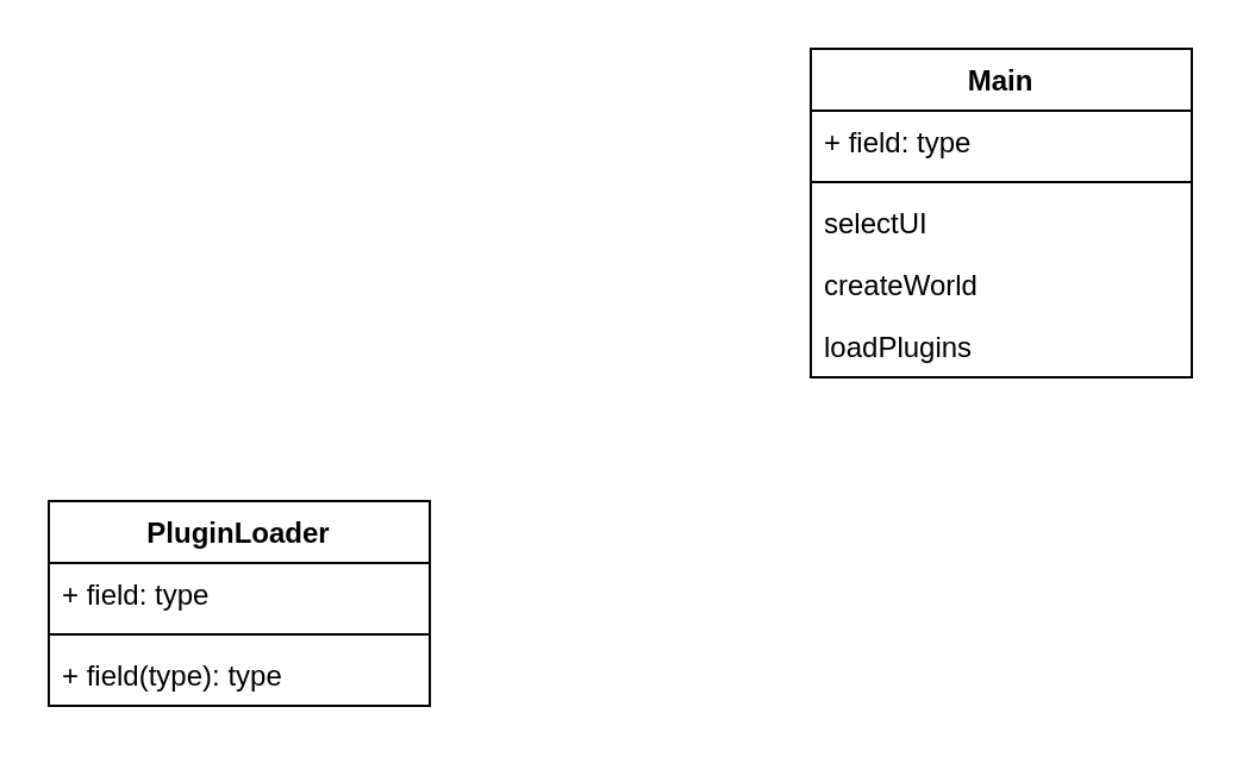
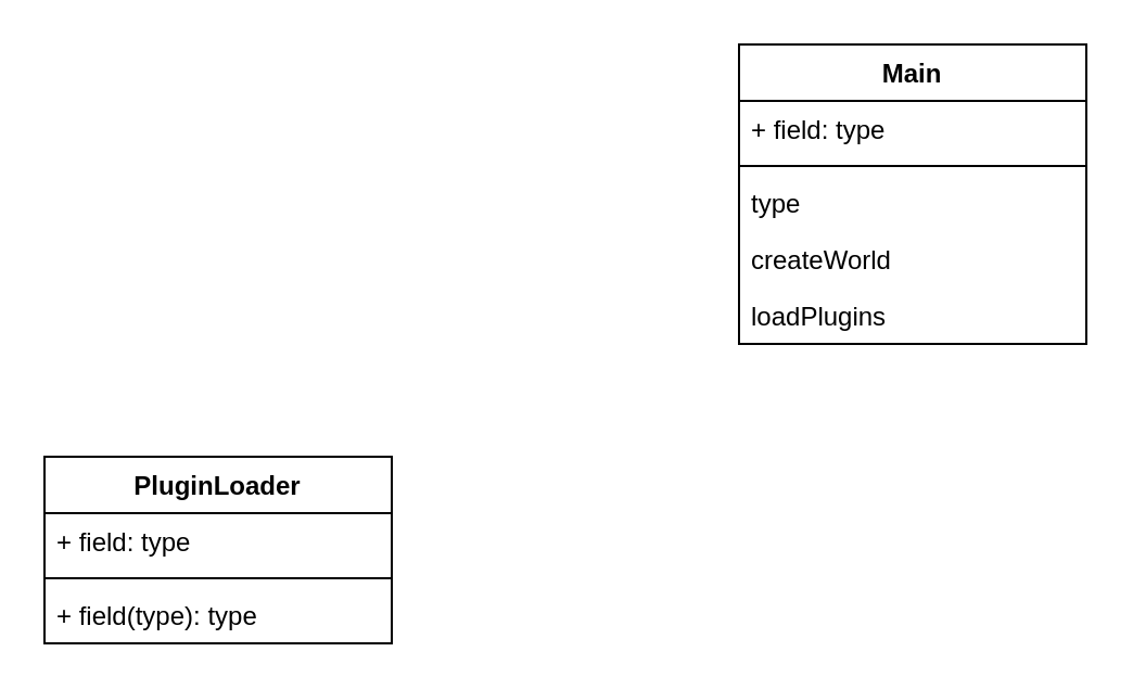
- <mxCell id="5" value="selectUI" style="text;strokeColor=none;fillColor=none;align=left;verticalAlign=top;spacingLeft=4;spacingRight=4;overflow=hidden;rotatable=0;points=[[0,0.5],[1,0.5]];portConstraint=eastwest;" vertex="1" parent="2"><mxGeometry y="60" width="160" height="26" as="geometry" /></mxCell>
+ <mxCell id="5" value="type" style="text;strokeColor=none;fillColor=none;align=left;verticalAlign=top;spacingLeft=4;spacingRight=4;overflow=hidden;rotatable=0;points=[[0,0.5],[1,0.5]];portConstraint=eastwest;" vertex="1" parent="2"><mxGeometry y="60" width="160" height="26" as="geometry" /></mxCell>
